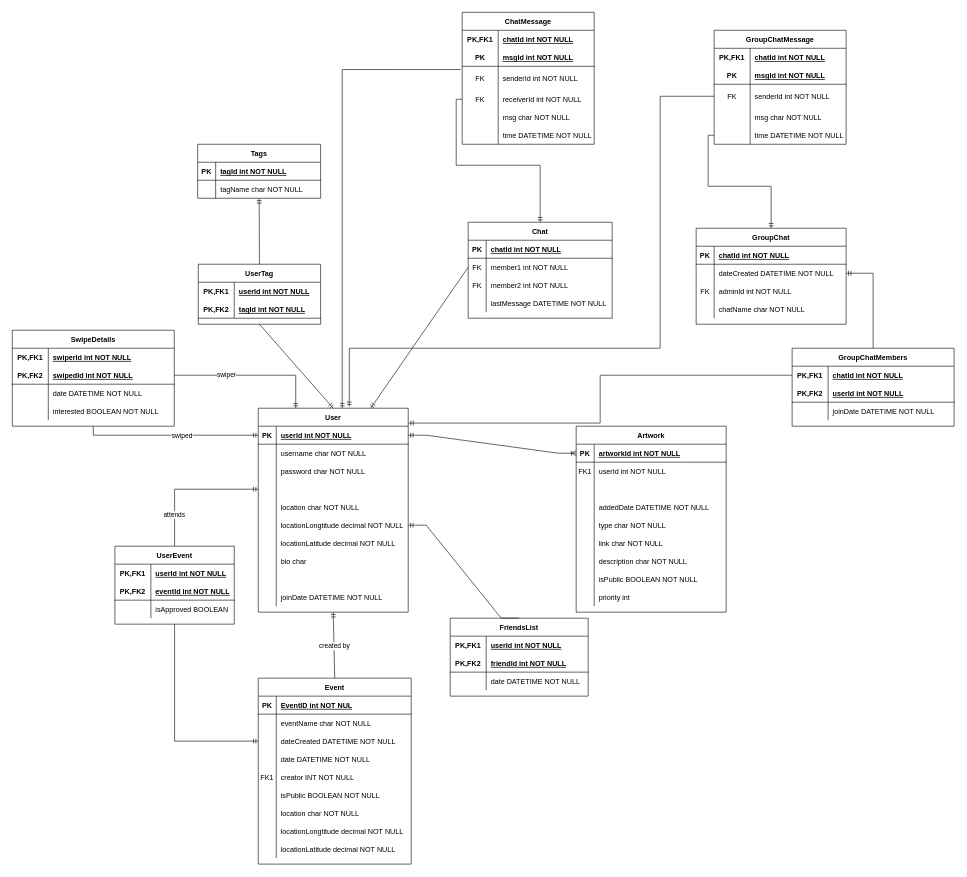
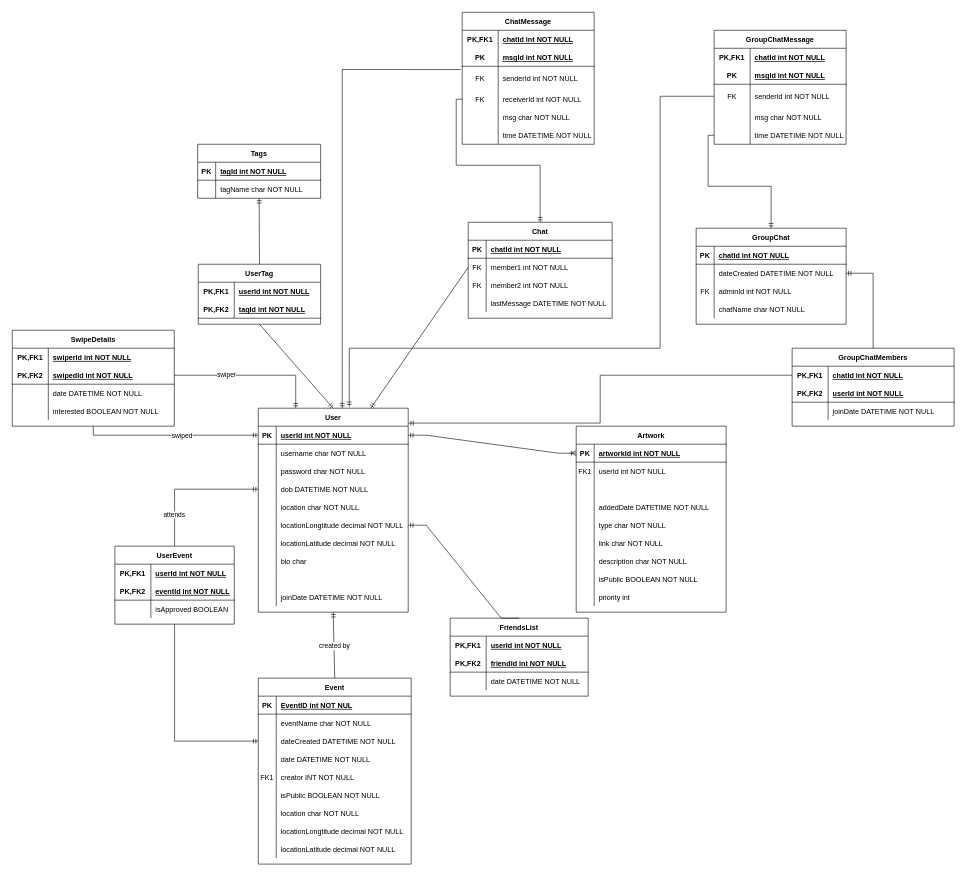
+ <mxCell id="41" value="dob DATETIME NOT NULL" style="shape=partialRectangle;overflow=hidden;connectable=0;fillColor=none;top=0;left=0;bottom=0;right=0;align=left;spacingLeft=6;" vertex="1" parent="39"><mxGeometry x="30" width="220" height="30" as="geometry"><mxRectangle width="220" height="30" as="alternateBounds" /></mxGeometry></mxCell>
